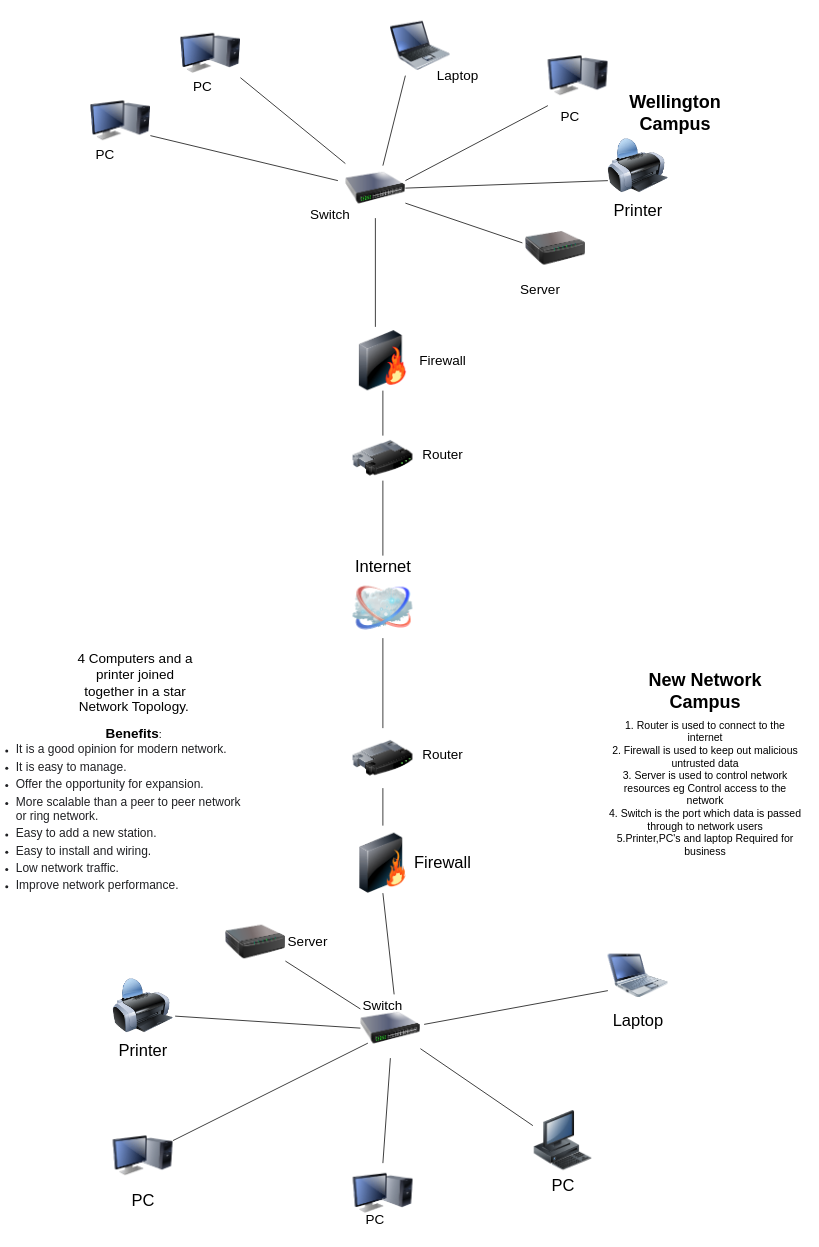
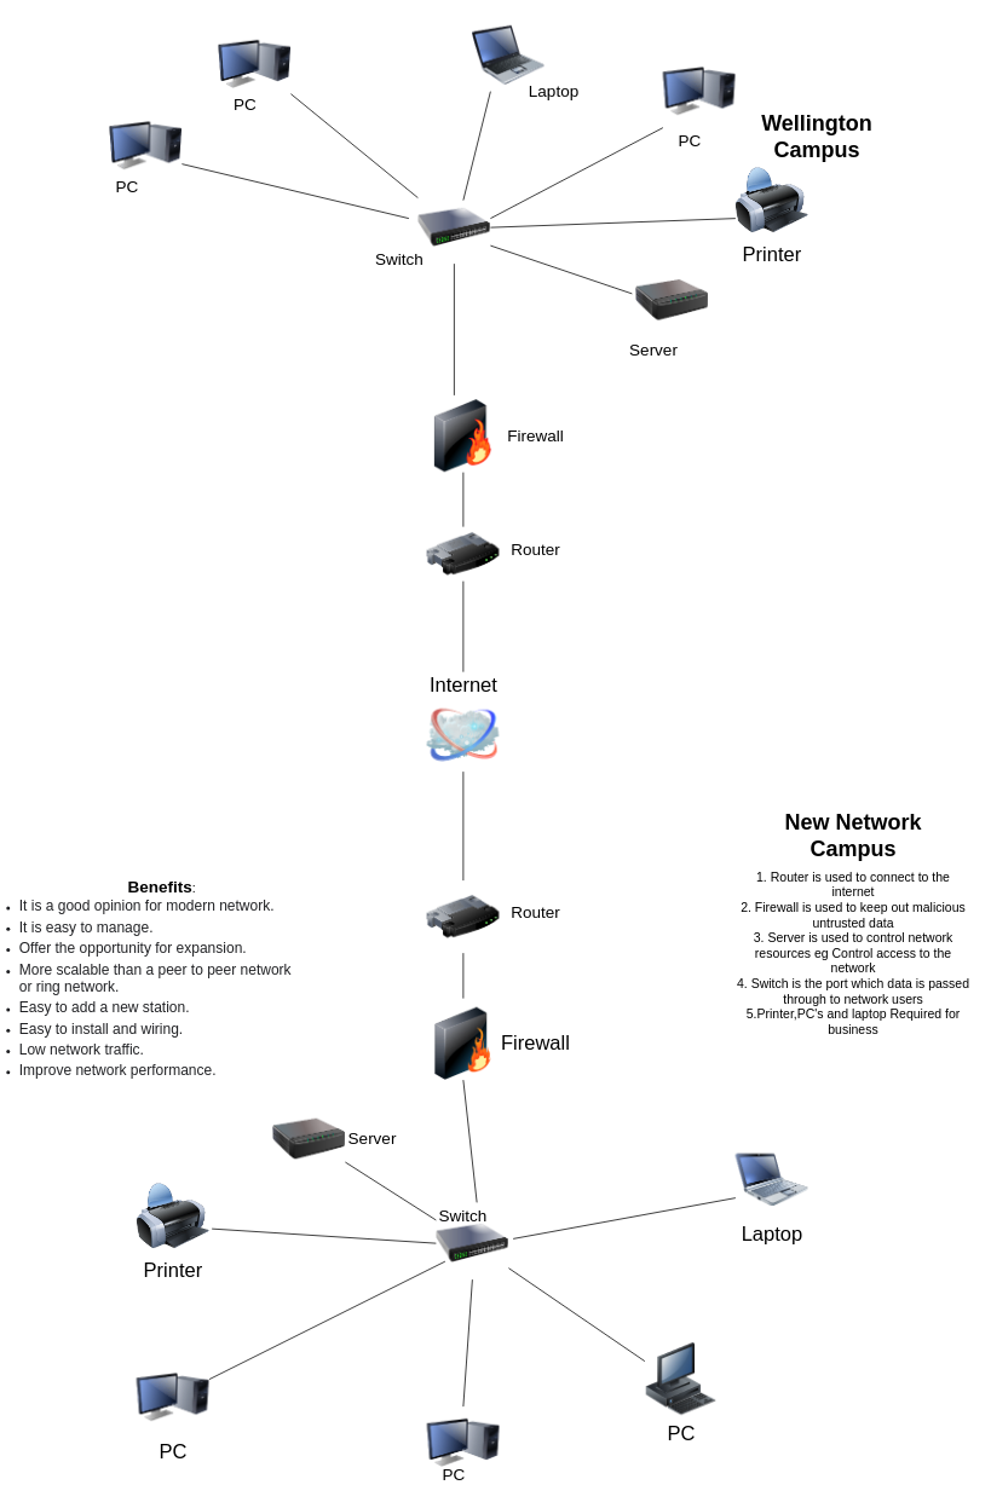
- <mxCell id="20" value="&lt;font style=&quot;font-size: 18px;&quot;&gt;4 Computers and a printer joined together in a star Network Topology.&lt;/font&gt;&amp;nbsp;" style="text;html=1;strokeColor=none;fillColor=none;align=center;verticalAlign=middle;whiteSpace=wrap;rounded=0;" parent="1" vertex="1"><mxGeometry x="95" width="170" height="100" as="geometry" y="860" /></mxCell>
